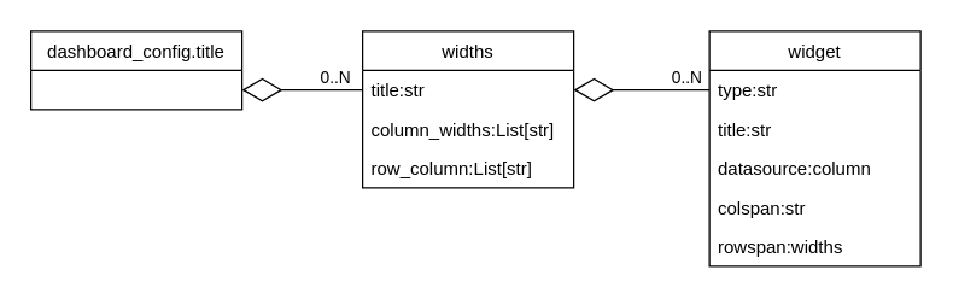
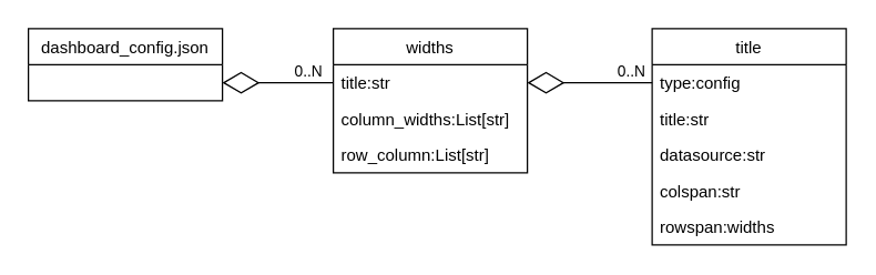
- <mxCell id="2" value="dashboard_config.title" style="swimlane;fontStyle=0;childLayout=stackLayout;horizontal=1;startSize=26;fillColor=none;horizontalStack=0;resizeParent=1;resizeParentMax=0;resizeLast=0;collapsible=1;marginBottom=0;" parent="1" vertex="1"><mxGeometry x="20" y="20" width="140" height="52" as="geometry" /></mxCell>
+ <mxCell id="2" value="dashboard_config.json" style="swimlane;fontStyle=0;childLayout=stackLayout;horizontal=1;startSize=26;fillColor=none;horizontalStack=0;resizeParent=1;resizeParentMax=0;resizeLast=0;collapsible=1;marginBottom=0;" parent="1" vertex="1"><mxGeometry x="20" y="20" width="140" height="52" as="geometry" /></mxCell>
- <mxCell id="9" value="widget" style="swimlane;fontStyle=0;childLayout=stackLayout;horizontal=1;startSize=26;fillColor=none;horizontalStack=0;resizeParent=1;resizeParentMax=0;resizeLast=0;collapsible=1;marginBottom=0;" parent="1" vertex="1"><mxGeometry x="470" y="20" width="140" height="156" as="geometry" /></mxCell>
+ <mxCell id="9" value="title" style="swimlane;fontStyle=0;childLayout=stackLayout;horizontal=1;startSize=26;fillColor=none;horizontalStack=0;resizeParent=1;resizeParentMax=0;resizeLast=0;collapsible=1;marginBottom=0;" parent="1" vertex="1"><mxGeometry x="470" y="20" width="140" height="156" as="geometry" /></mxCell>
- <mxCell id="10" value="type:str" style="text;strokeColor=none;fillColor=none;align=left;verticalAlign=top;spacingLeft=4;spacingRight=4;overflow=hidden;rotatable=0;points=[[0,0.5],[1,0.5]];portConstraint=eastwest;" parent="9" vertex="1"><mxGeometry y="26" width="140" height="26" as="geometry" /></mxCell>
+ <mxCell id="10" value="type:config" style="text;strokeColor=none;fillColor=none;align=left;verticalAlign=top;spacingLeft=4;spacingRight=4;overflow=hidden;rotatable=0;points=[[0,0.5],[1,0.5]];portConstraint=eastwest;" parent="9" vertex="1"><mxGeometry y="26" width="140" height="26" as="geometry" /></mxCell>
- <mxCell id="12" value="datasource:column" style="text;strokeColor=none;fillColor=none;align=left;verticalAlign=top;spacingLeft=4;spacingRight=4;overflow=hidden;rotatable=0;points=[[0,0.5],[1,0.5]];portConstraint=eastwest;" parent="9" vertex="1"><mxGeometry y="78" width="140" height="26" as="geometry" /></mxCell>
+ <mxCell id="12" value="datasource:str" style="text;strokeColor=none;fillColor=none;align=left;verticalAlign=top;spacingLeft=4;spacingRight=4;overflow=hidden;rotatable=0;points=[[0,0.5],[1,0.5]];portConstraint=eastwest;" parent="9" vertex="1"><mxGeometry y="78" width="140" height="26" as="geometry" /></mxCell>
